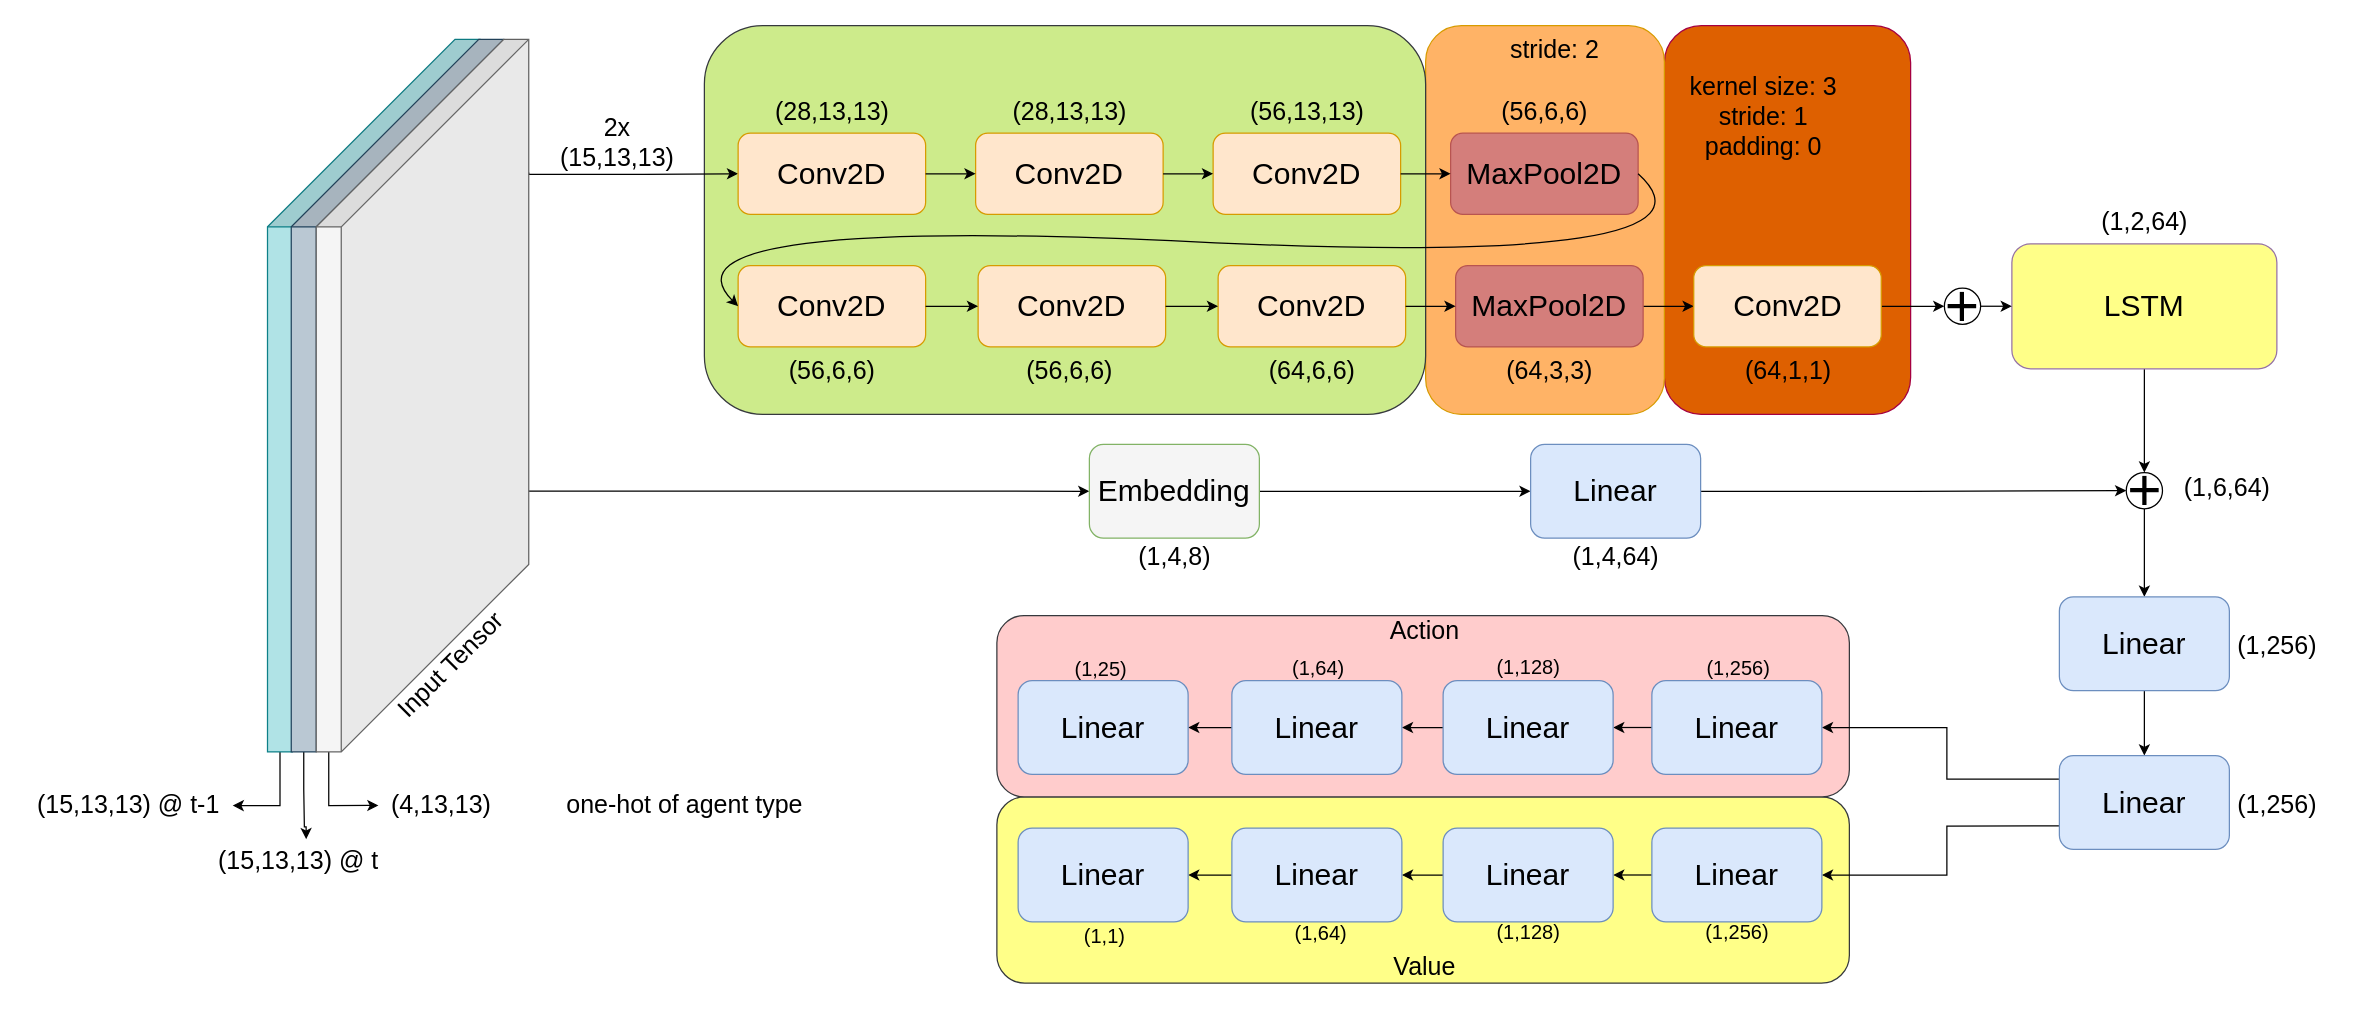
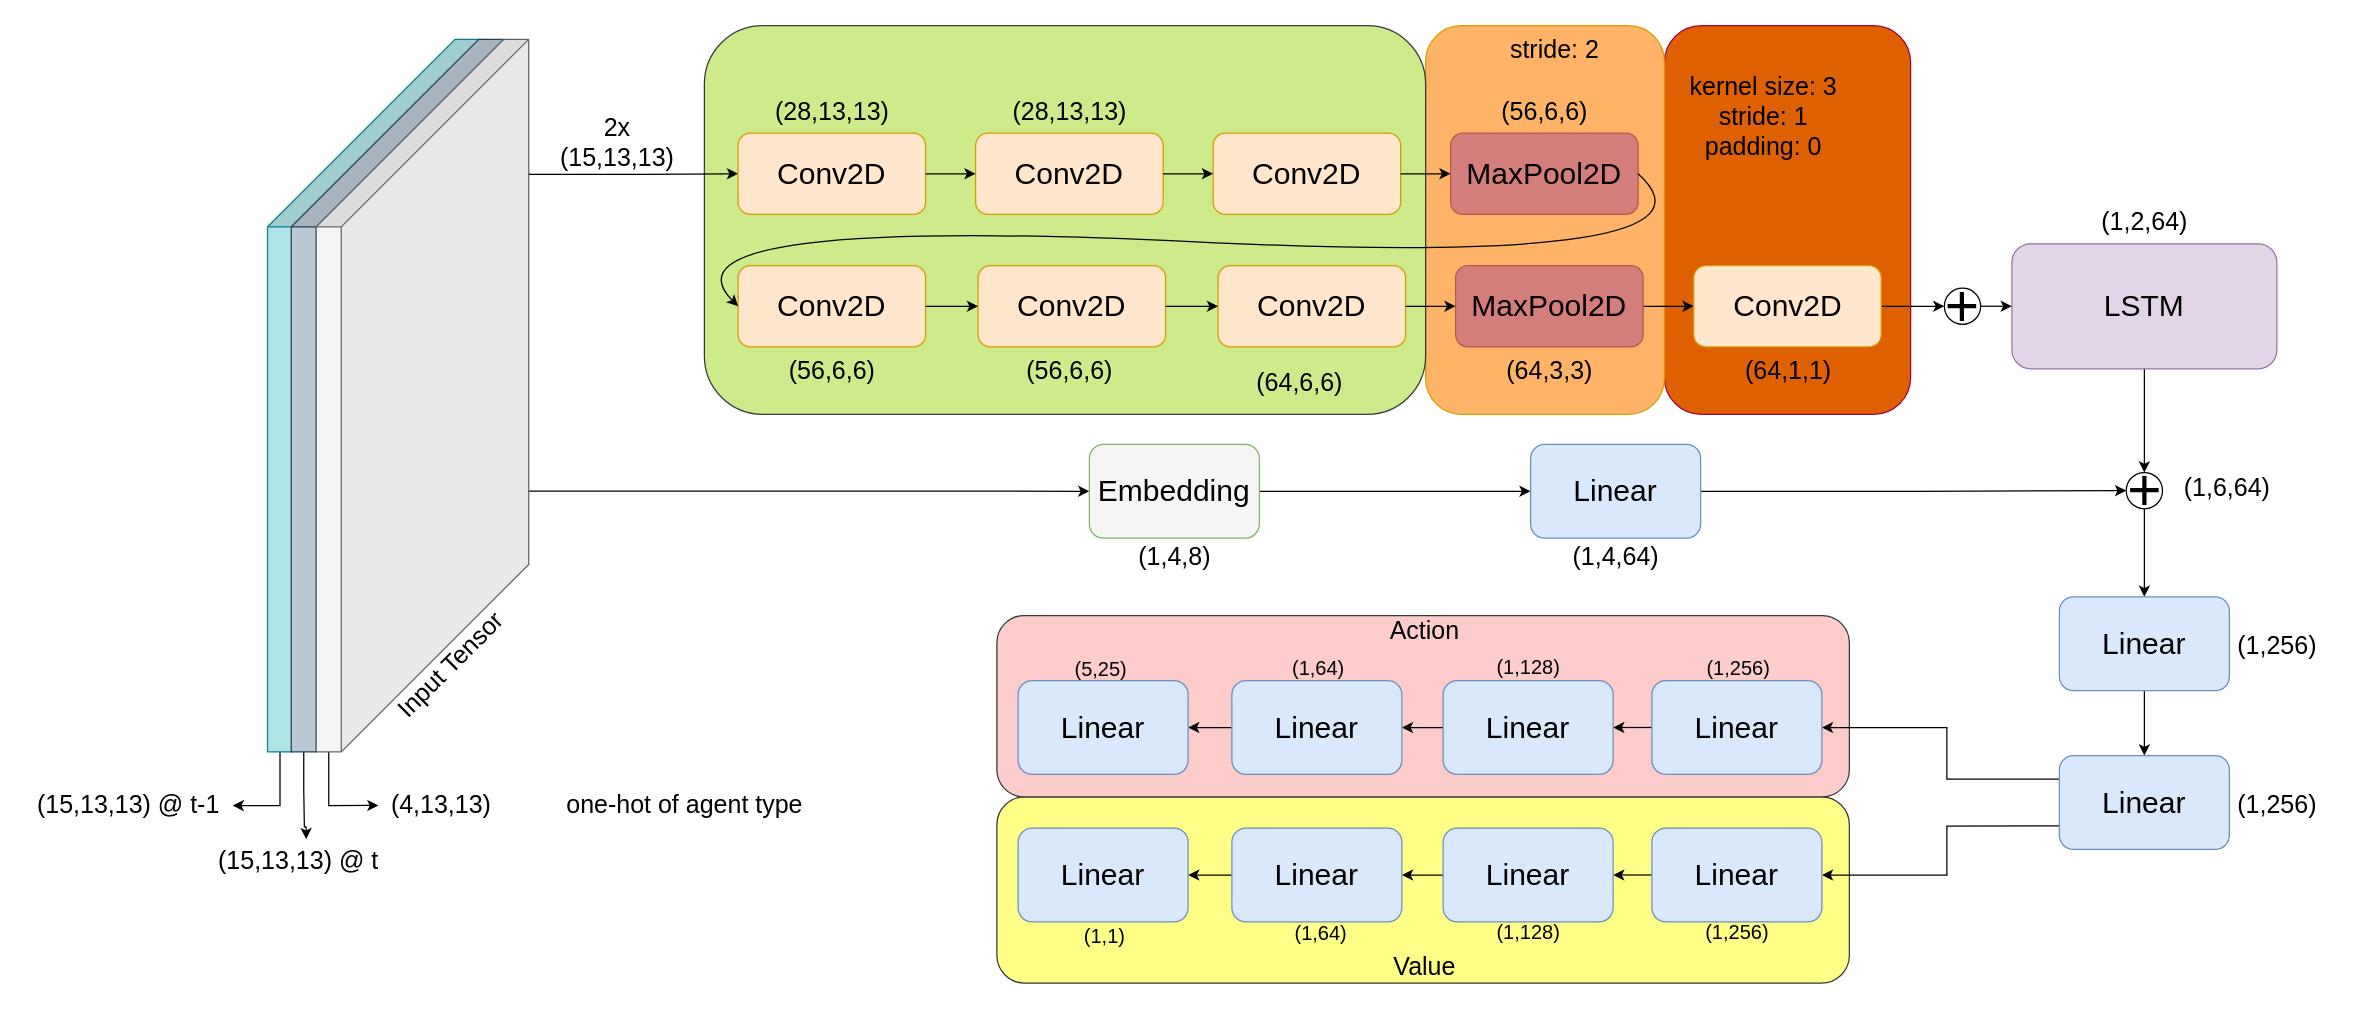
- <mxCell id="73" value="&lt;font style=&quot;font-size: 20px;&quot;&gt;(56,13,13)&lt;/font&gt;" style="text;html=1;align=center;verticalAlign=middle;resizable=0;points=[];autosize=1;strokeColor=none;fillColor=none;" vertex="1" parent="1"><mxGeometry x="990.5" y="70" width="109" height="36" as="geometry" /></mxCell>
- <mxCell id="22" value="LSTM" style="rounded=1;whiteSpace=wrap;html=1;fontSize=24;fillColor=#ffff88;strokeColor=#9673a6;" parent="1" vertex="1"><mxGeometry x="1609" y="194.5" width="212" height="100" as="geometry" /></mxCell>
+ <mxCell id="22" value="LSTM" style="rounded=1;whiteSpace=wrap;html=1;fontSize=24;fillColor=#e1d5e7;strokeColor=#9673a6;" parent="1" vertex="1"><mxGeometry x="1609" y="194.5" width="212" height="100" as="geometry" /></mxCell>
- <mxCell id="77" value="&lt;font style=&quot;font-size: 20px;&quot;&gt;(64,6,6)&lt;/font&gt;" style="text;html=1;align=center;verticalAlign=middle;resizable=0;points=[];autosize=1;strokeColor=none;fillColor=none;" vertex="1" parent="1"><mxGeometry x="1005.5" y="277" width="87" height="36" as="geometry" /></mxCell>
+ <mxCell id="77" value="&lt;font style=&quot;font-size: 20px;&quot;&gt;(64,6,6)&lt;/font&gt;" style="text;html=1;align=center;verticalAlign=middle;resizable=0;points=[];autosize=1;strokeColor=none;fillColor=none;" vertex="1" parent="1"><mxGeometry x="995.5" y="287" width="87" height="36" as="geometry" /></mxCell>
- <mxCell id="51" value="&lt;font style=&quot;font-size: 16px;&quot;&gt;(1,25)&lt;/font&gt;" style="text;html=1;align=center;verticalAlign=middle;resizable=0;points=[];autosize=1;strokeColor=none;fillColor=none;fontSize=24;" parent="1" vertex="1"><mxGeometry x="850" y="512.5" width="60" height="41" as="geometry" /></mxCell>
+ <mxCell id="51" value="&lt;font style=&quot;font-size: 16px;&quot;&gt;(5,25)&lt;/font&gt;" style="text;html=1;align=center;verticalAlign=middle;resizable=0;points=[];autosize=1;strokeColor=none;fillColor=none;fontSize=24;" parent="1" vertex="1"><mxGeometry x="850" y="512.5" width="60" height="41" as="geometry" /></mxCell>
